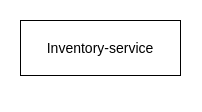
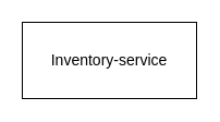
- <mxCell id="2" value="&lt;font style=&quot;font-size: 14px;&quot;&gt;Inventory-service&lt;/font&gt;" style="rounded=0;whiteSpace=wrap;html=1;" vertex="1" parent="1"><mxGeometry x="20" y="20" width="160" height="55" as="geometry" /></mxCell>
+ <mxCell id="2" value="&lt;font style=&quot;font-size: 14px;&quot;&gt;Inventory-service&lt;/font&gt;" style="rounded=0;whiteSpace=wrap;html=1;" vertex="1" parent="1"><mxGeometry x="20" y="20" width="160" height="70" as="geometry" /></mxCell>
